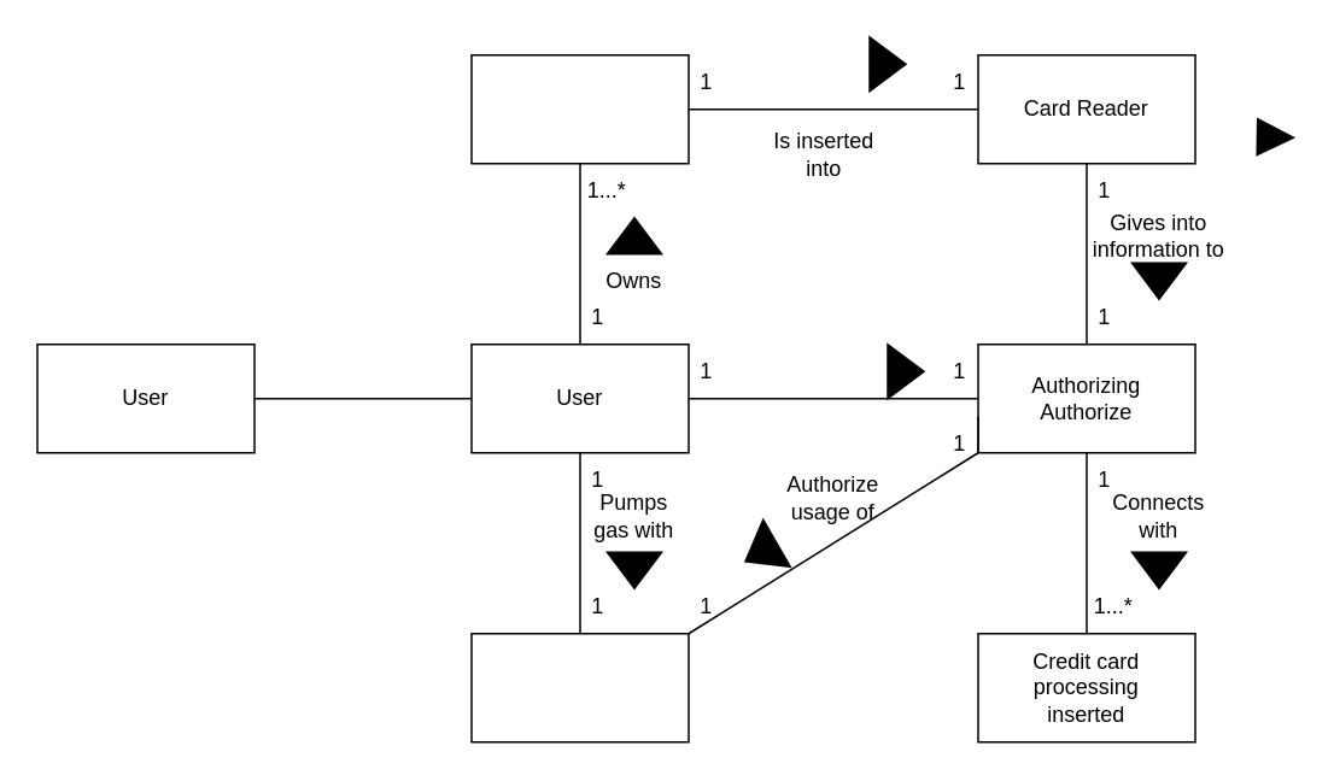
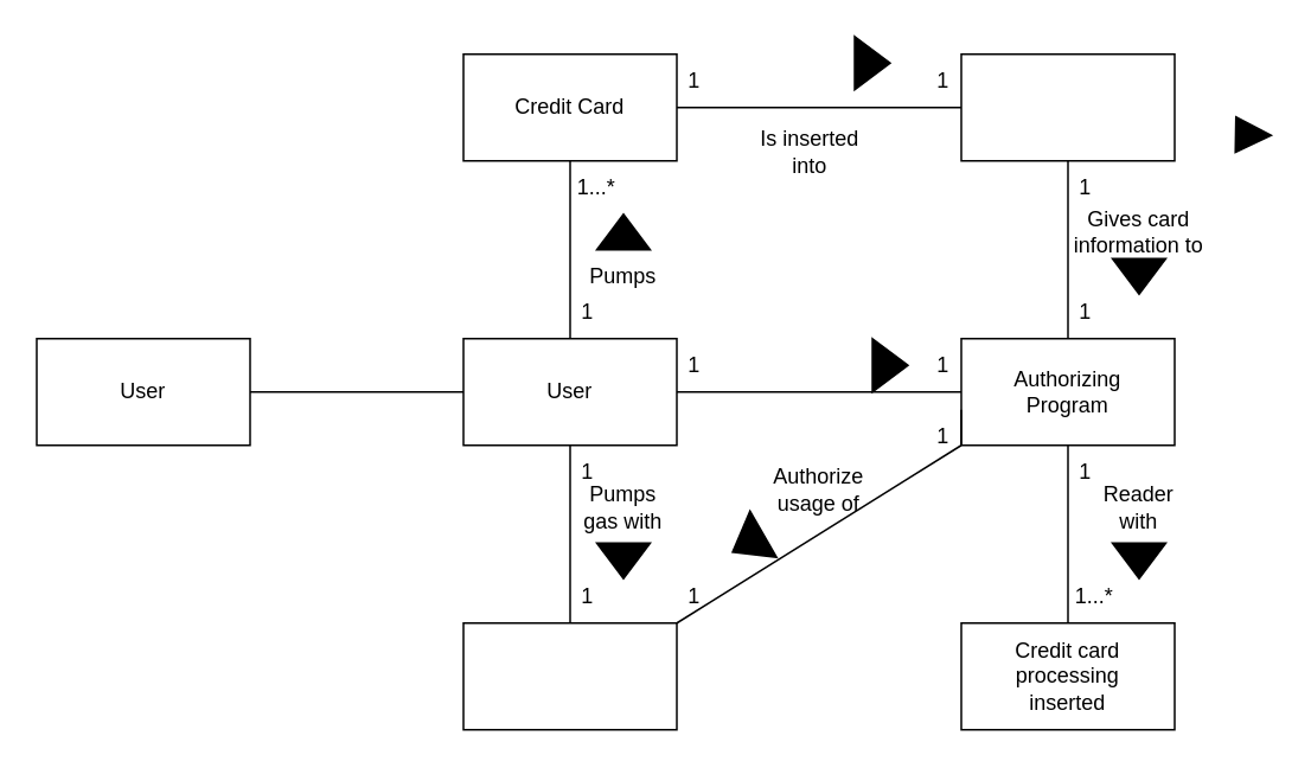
+ <mxCell id="5" value="Credit Card" style="text;html=1;align=center;verticalAlign=middle;whiteSpace=wrap;rounded=0;" vertex="1" parent="3"><mxGeometry x="10" y="10" width="100" height="40" as="geometry" /></mxCell>
- <mxCell id="15" value="Card Reader" style="text;html=1;align=center;verticalAlign=middle;whiteSpace=wrap;rounded=0;" vertex="1" parent="13"><mxGeometry x="10" y="10" width="100" height="40" as="geometry" /></mxCell>
- <mxCell id="29" value="Gives into information to" style="text;html=1;align=center;verticalAlign=middle;whiteSpace=wrap;rounded=0;" vertex="1" parent="1"><mxGeometry x="600" y="115" width="80" height="30" as="geometry" /></mxCell>
+ <mxCell id="29" value="Gives card information to" style="text;html=1;align=center;verticalAlign=middle;whiteSpace=wrap;rounded=0;" vertex="1" parent="1"><mxGeometry x="600" y="115" width="80" height="30" as="geometry" /></mxCell>
- <mxCell id="12" value="Owns" style="text;html=1;align=center;verticalAlign=middle;whiteSpace=wrap;rounded=0;" vertex="1" parent="1"><mxGeometry x="320" y="140" width="60" height="30" as="geometry" /></mxCell>
+ <mxCell id="12" value="Pumps" style="text;html=1;align=center;verticalAlign=middle;whiteSpace=wrap;rounded=0;" vertex="1" parent="1"><mxGeometry x="320" y="140" width="60" height="30" as="geometry" /></mxCell>
- <mxCell id="22" value="Authorizing Authorize" style="text;html=1;align=center;verticalAlign=middle;whiteSpace=wrap;rounded=0;" vertex="1" parent="20"><mxGeometry x="10" y="10" width="100" height="40" as="geometry" /></mxCell>
+ <mxCell id="22" value="Authorizing Program" style="text;html=1;align=center;verticalAlign=middle;whiteSpace=wrap;rounded=0;" vertex="1" parent="20"><mxGeometry x="10" y="10" width="100" height="40" as="geometry" /></mxCell>
- <mxCell id="40" value="Connects with" style="text;html=1;align=center;verticalAlign=middle;whiteSpace=wrap;rounded=0;" vertex="1" parent="1"><mxGeometry x="610" y="270" width="60" height="30" as="geometry" /></mxCell>
+ <mxCell id="40" value="Reader with" style="text;html=1;align=center;verticalAlign=middle;whiteSpace=wrap;rounded=0;" vertex="1" parent="1"><mxGeometry x="610" y="270" width="60" height="30" as="geometry" /></mxCell>
